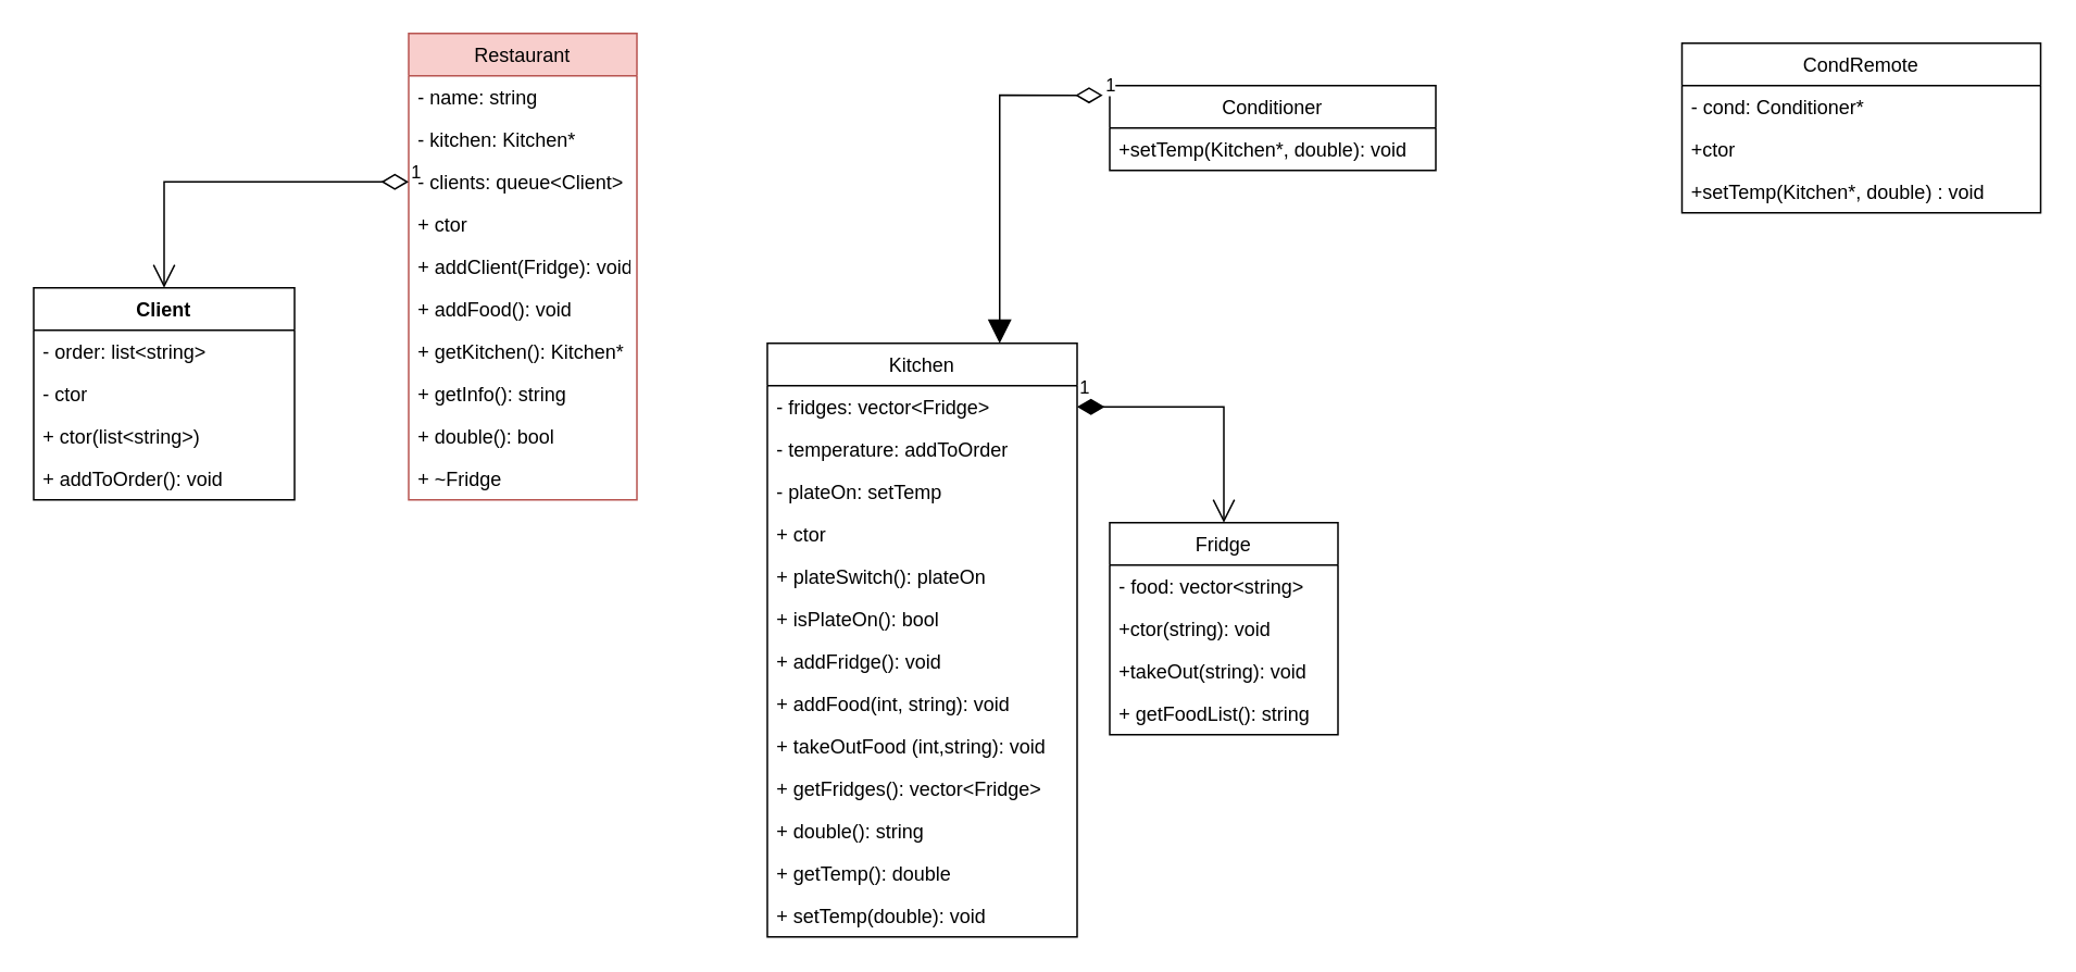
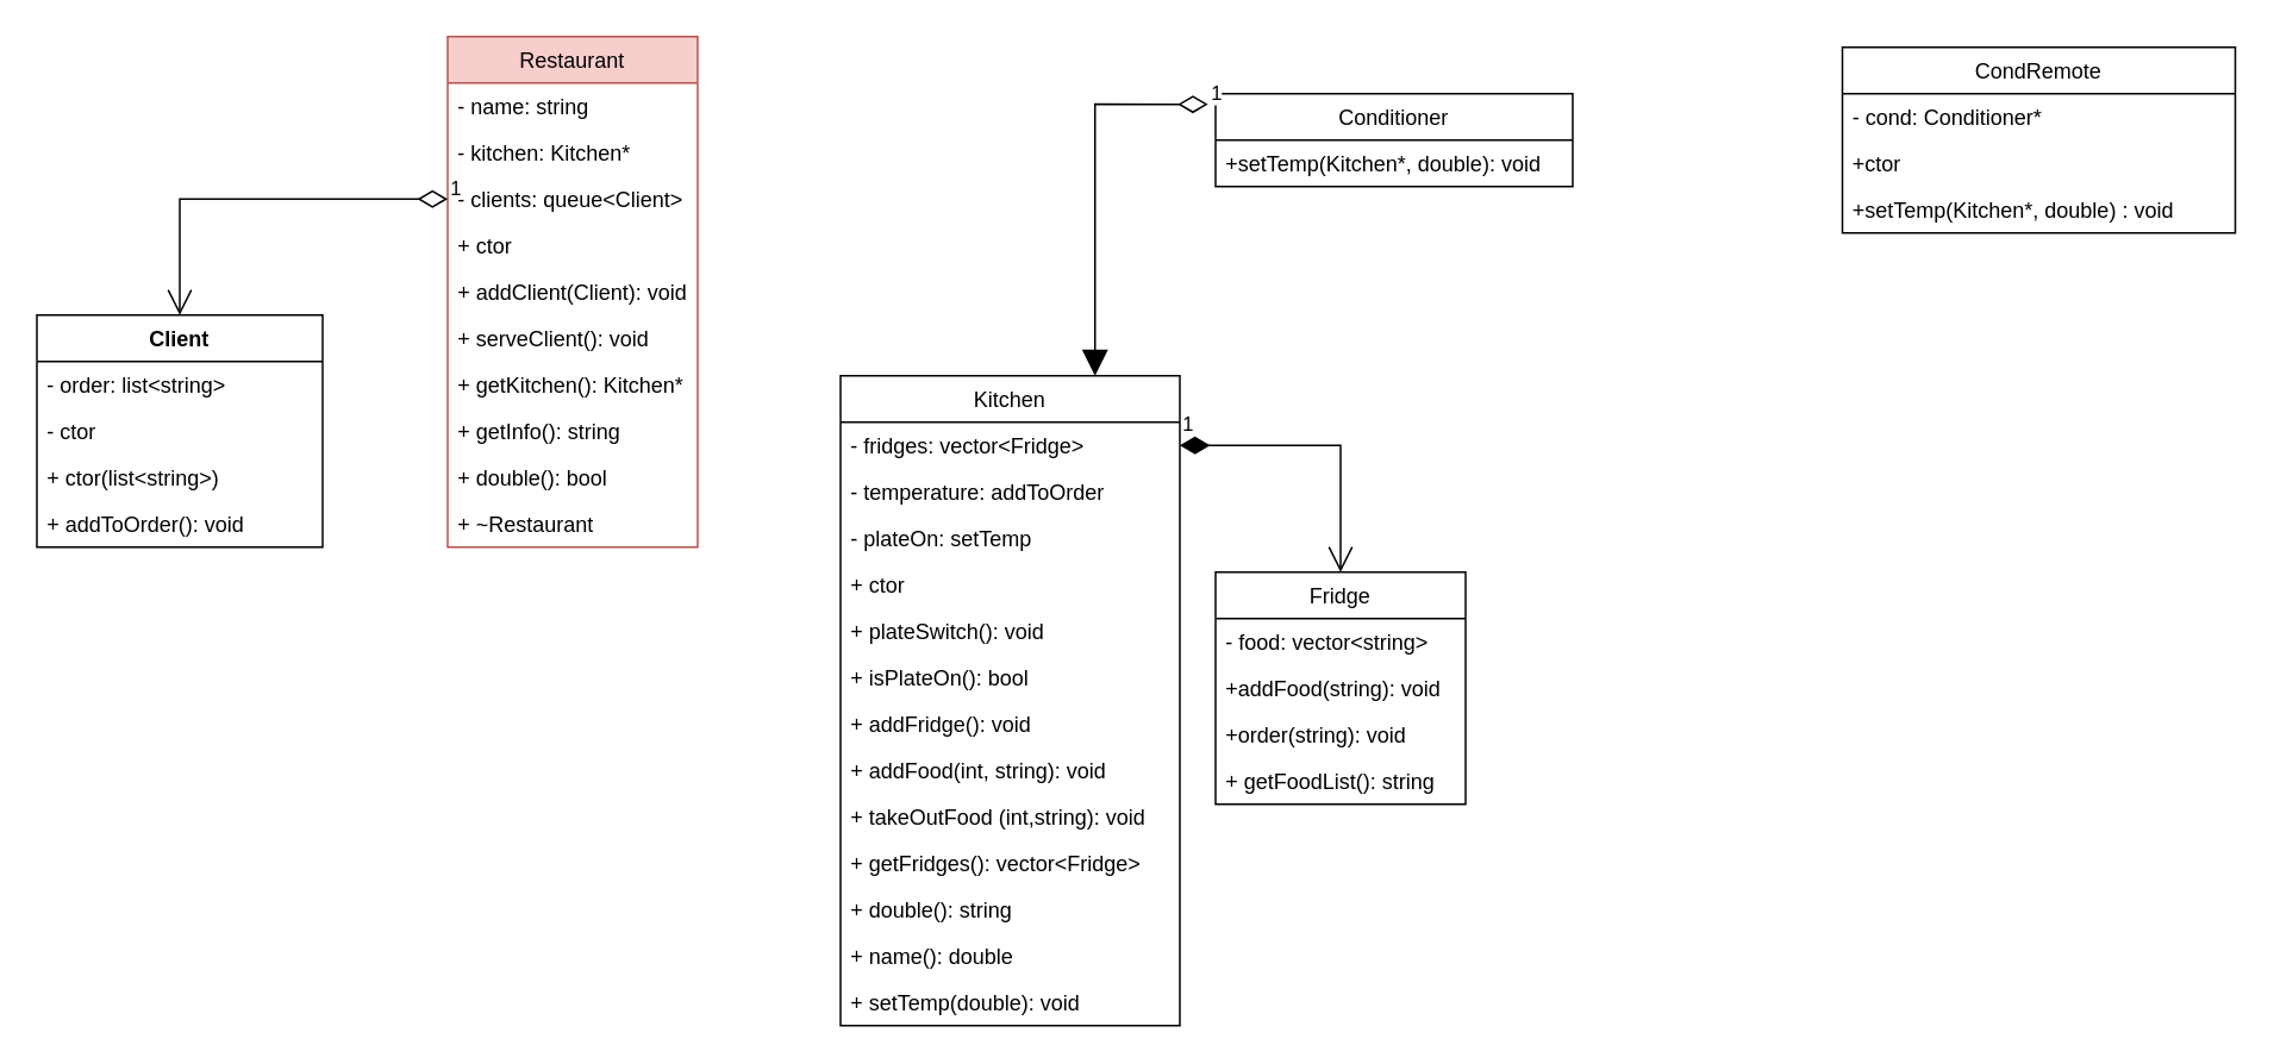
- <mxCell id="7" value="+ addClient(Fridge): void" style="text;strokeColor=none;fillColor=none;align=left;verticalAlign=top;spacingLeft=4;spacingRight=4;overflow=hidden;rotatable=0;points=[[0,0.5],[1,0.5]];portConstraint=eastwest;" parent="2" vertex="1"><mxGeometry y="130" width="140" height="26" as="geometry" /></mxCell>
+ <mxCell id="7" value="+ addClient(Client): void" style="text;strokeColor=none;fillColor=none;align=left;verticalAlign=top;spacingLeft=4;spacingRight=4;overflow=hidden;rotatable=0;points=[[0,0.5],[1,0.5]];portConstraint=eastwest;" parent="2" vertex="1"><mxGeometry y="130" width="140" height="26" as="geometry" /></mxCell>
- <mxCell id="8" value="+ addFood(): void" style="text;strokeColor=none;fillColor=none;align=left;verticalAlign=top;spacingLeft=4;spacingRight=4;overflow=hidden;rotatable=0;points=[[0,0.5],[1,0.5]];portConstraint=eastwest;" parent="2" vertex="1"><mxGeometry y="156" width="140" height="26" as="geometry" /></mxCell>
+ <mxCell id="8" value="+ serveClient(): void" style="text;strokeColor=none;fillColor=none;align=left;verticalAlign=top;spacingLeft=4;spacingRight=4;overflow=hidden;rotatable=0;points=[[0,0.5],[1,0.5]];portConstraint=eastwest;" parent="2" vertex="1"><mxGeometry y="156" width="140" height="26" as="geometry" /></mxCell>
- <mxCell id="12" value="+ ~Fridge" style="text;strokeColor=none;fillColor=none;align=left;verticalAlign=top;spacingLeft=4;spacingRight=4;overflow=hidden;rotatable=0;points=[[0,0.5],[1,0.5]];portConstraint=eastwest;" parent="2" vertex="1"><mxGeometry y="260" width="140" height="26" as="geometry" /></mxCell>
+ <mxCell id="12" value="+ ~Restaurant" style="text;strokeColor=none;fillColor=none;align=left;verticalAlign=top;spacingLeft=4;spacingRight=4;overflow=hidden;rotatable=0;points=[[0,0.5],[1,0.5]];portConstraint=eastwest;" parent="2" vertex="1"><mxGeometry y="260" width="140" height="26" as="geometry" /></mxCell>
- <mxCell id="20" value="+ plateSwitch(): plateOn" style="text;strokeColor=none;fillColor=none;align=left;verticalAlign=top;spacingLeft=4;spacingRight=4;overflow=hidden;rotatable=0;points=[[0,0.5],[1,0.5]];portConstraint=eastwest;" parent="15" vertex="1"><mxGeometry y="130" width="190" height="26" as="geometry" /></mxCell>
+ <mxCell id="20" value="+ plateSwitch(): void" style="text;strokeColor=none;fillColor=none;align=left;verticalAlign=top;spacingLeft=4;spacingRight=4;overflow=hidden;rotatable=0;points=[[0,0.5],[1,0.5]];portConstraint=eastwest;" parent="15" vertex="1"><mxGeometry y="130" width="190" height="26" as="geometry" /></mxCell>
- <mxCell id="31" value="+ctor(string): void" style="text;strokeColor=none;fillColor=none;align=left;verticalAlign=top;spacingLeft=4;spacingRight=4;overflow=hidden;rotatable=0;points=[[0,0.5],[1,0.5]];portConstraint=eastwest;" parent="29" vertex="1"><mxGeometry y="52" width="140" height="26" as="geometry" /></mxCell>
+ <mxCell id="31" value="+addFood(string): void" style="text;strokeColor=none;fillColor=none;align=left;verticalAlign=top;spacingLeft=4;spacingRight=4;overflow=hidden;rotatable=0;points=[[0,0.5],[1,0.5]];portConstraint=eastwest;" parent="29" vertex="1"><mxGeometry y="52" width="140" height="26" as="geometry" /></mxCell>
- <mxCell id="32" value="+takeOut(string): void" style="text;strokeColor=none;fillColor=none;align=left;verticalAlign=top;spacingLeft=4;spacingRight=4;overflow=hidden;rotatable=0;points=[[0,0.5],[1,0.5]];portConstraint=eastwest;" parent="29" vertex="1"><mxGeometry y="78" width="140" height="26" as="geometry" /></mxCell>
+ <mxCell id="32" value="+order(string): void" style="text;strokeColor=none;fillColor=none;align=left;verticalAlign=top;spacingLeft=4;spacingRight=4;overflow=hidden;rotatable=0;points=[[0,0.5],[1,0.5]];portConstraint=eastwest;" parent="29" vertex="1"><mxGeometry y="78" width="140" height="26" as="geometry" /></mxCell>
- <mxCell id="27" value="+ getTemp(): double" style="text;strokeColor=none;fillColor=none;align=left;verticalAlign=top;spacingLeft=4;spacingRight=4;overflow=hidden;rotatable=0;points=[[0,0.5],[1,0.5]];portConstraint=eastwest;" parent="15" vertex="1"><mxGeometry y="312" width="190" height="26" as="geometry" /></mxCell>
+ <mxCell id="27" value="+ name(): double" style="text;strokeColor=none;fillColor=none;align=left;verticalAlign=top;spacingLeft=4;spacingRight=4;overflow=hidden;rotatable=0;points=[[0,0.5],[1,0.5]];portConstraint=eastwest;" parent="15" vertex="1"><mxGeometry y="312" width="190" height="26" as="geometry" /></mxCell>
